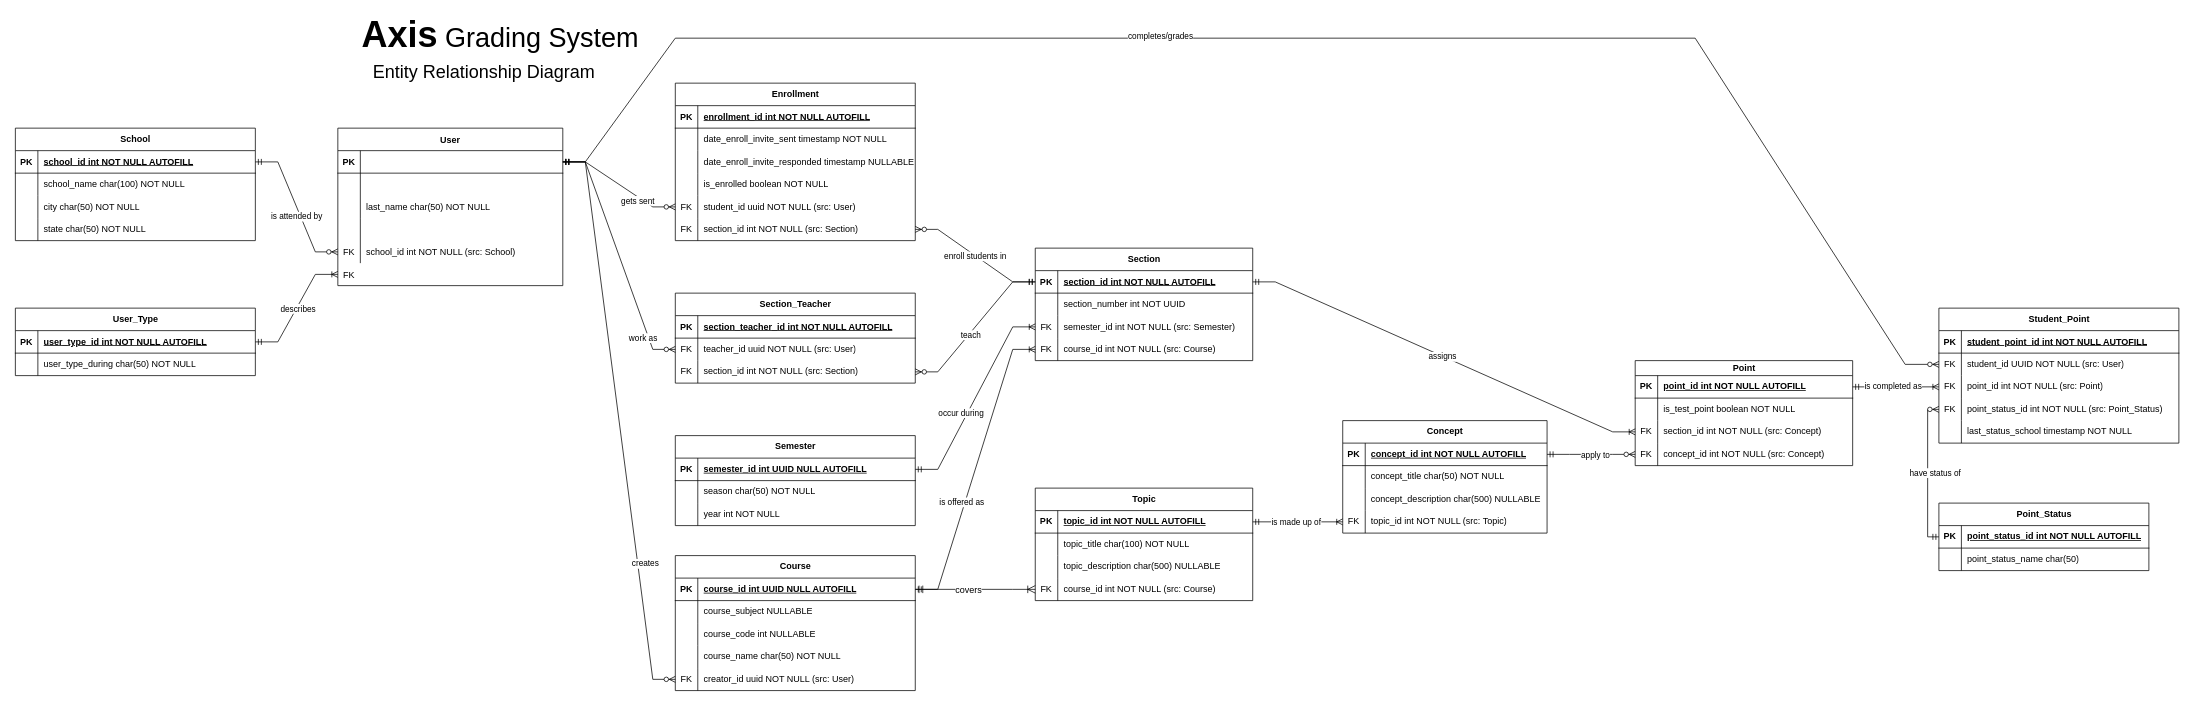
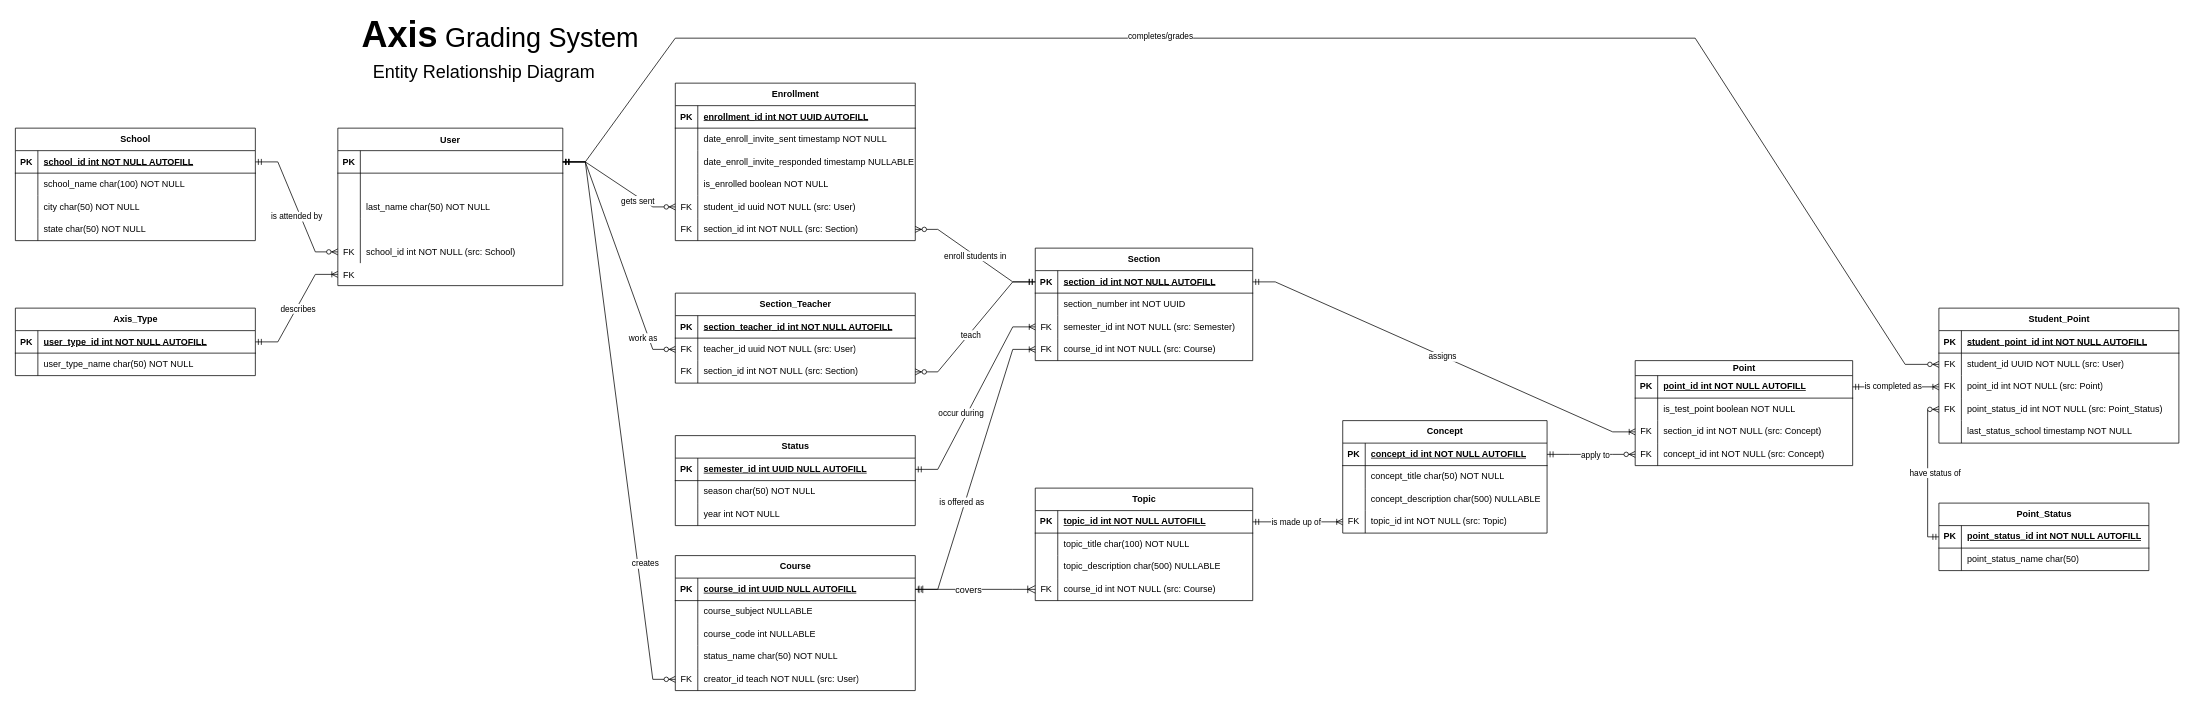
- <mxCell id="149" value="enrollment_id int NOT NULL AUTOFILL" style="shape=partialRectangle;connectable=0;fillColor=none;top=0;left=0;bottom=0;right=0;align=left;spacingLeft=6;fontStyle=5;overflow=hidden;whiteSpace=wrap;html=1;" parent="147" vertex="1"><mxGeometry x="30" width="290" height="30" as="geometry"><mxRectangle width="290" height="30" as="alternateBounds" /></mxGeometry></mxCell>
+ <mxCell id="149" value="enrollment_id int NOT UUID AUTOFILL" style="shape=partialRectangle;connectable=0;fillColor=none;top=0;left=0;bottom=0;right=0;align=left;spacingLeft=6;fontStyle=5;overflow=hidden;whiteSpace=wrap;html=1;" parent="147" vertex="1"><mxGeometry x="30" width="290" height="30" as="geometry"><mxRectangle width="290" height="30" as="alternateBounds" /></mxGeometry></mxCell>
- <mxCell id="74" value="User_Type" style="shape=table;startSize=30;container=1;collapsible=1;childLayout=tableLayout;fixedRows=1;rowLines=0;fontStyle=1;align=center;resizeLast=1;html=1;" parent="1" vertex="1"><mxGeometry x="20" y="410" width="320" height="90" as="geometry" /></mxCell>
+ <mxCell id="74" value="Axis_Type" style="shape=table;startSize=30;container=1;collapsible=1;childLayout=tableLayout;fixedRows=1;rowLines=0;fontStyle=1;align=center;resizeLast=1;html=1;" parent="1" vertex="1"><mxGeometry x="20" y="410" width="320" height="90" as="geometry" /></mxCell>
- <mxCell id="80" value="user_type_during char(50) NOT NULL" style="shape=partialRectangle;connectable=0;fillColor=none;top=0;left=0;bottom=0;right=0;align=left;spacingLeft=6;overflow=hidden;whiteSpace=wrap;html=1;" parent="78" vertex="1"><mxGeometry x="30" width="290" height="30" as="geometry"><mxRectangle width="290" height="30" as="alternateBounds" /></mxGeometry></mxCell>
+ <mxCell id="80" value="user_type_name char(50) NOT NULL" style="shape=partialRectangle;connectable=0;fillColor=none;top=0;left=0;bottom=0;right=0;align=left;spacingLeft=6;overflow=hidden;whiteSpace=wrap;html=1;" parent="78" vertex="1"><mxGeometry x="30" width="290" height="30" as="geometry"><mxRectangle width="290" height="30" as="alternateBounds" /></mxGeometry></mxCell>
- <mxCell id="33" value="Semester" style="shape=table;startSize=30;container=1;collapsible=1;childLayout=tableLayout;fixedRows=1;rowLines=0;fontStyle=1;align=center;resizeLast=1;html=1;" parent="1" vertex="1"><mxGeometry x="900" y="580" width="320" height="120" as="geometry" /></mxCell>
+ <mxCell id="33" value="Status" style="shape=table;startSize=30;container=1;collapsible=1;childLayout=tableLayout;fixedRows=1;rowLines=0;fontStyle=1;align=center;resizeLast=1;html=1;" parent="1" vertex="1"><mxGeometry x="900" y="580" width="320" height="120" as="geometry" /></mxCell>
- <mxCell id="55" value="course_name char(50) NOT NULL" style="shape=partialRectangle;connectable=0;fillColor=none;top=0;left=0;bottom=0;right=0;align=left;spacingLeft=6;overflow=hidden;whiteSpace=wrap;html=1;" parent="53" vertex="1"><mxGeometry x="30" width="290" height="30" as="geometry"><mxRectangle width="290" height="30" as="alternateBounds" /></mxGeometry></mxCell>
+ <mxCell id="55" value="status_name char(50) NOT NULL" style="shape=partialRectangle;connectable=0;fillColor=none;top=0;left=0;bottom=0;right=0;align=left;spacingLeft=6;overflow=hidden;whiteSpace=wrap;html=1;" parent="53" vertex="1"><mxGeometry x="30" width="290" height="30" as="geometry"><mxRectangle width="290" height="30" as="alternateBounds" /></mxGeometry></mxCell>
- <mxCell id="58" value="creator_id uuid NOT NULL (src: User)" style="shape=partialRectangle;connectable=0;fillColor=none;top=0;left=0;bottom=0;right=0;align=left;spacingLeft=6;overflow=hidden;whiteSpace=wrap;html=1;" vertex="1" parent="56"><mxGeometry x="30" width="290" height="30" as="geometry"><mxRectangle width="290" height="30" as="alternateBounds" /></mxGeometry></mxCell>
+ <mxCell id="58" value="creator_id teach NOT NULL (src: User)" style="shape=partialRectangle;connectable=0;fillColor=none;top=0;left=0;bottom=0;right=0;align=left;spacingLeft=6;overflow=hidden;whiteSpace=wrap;html=1;" vertex="1" parent="56"><mxGeometry x="30" width="290" height="30" as="geometry"><mxRectangle width="290" height="30" as="alternateBounds" /></mxGeometry></mxCell>
